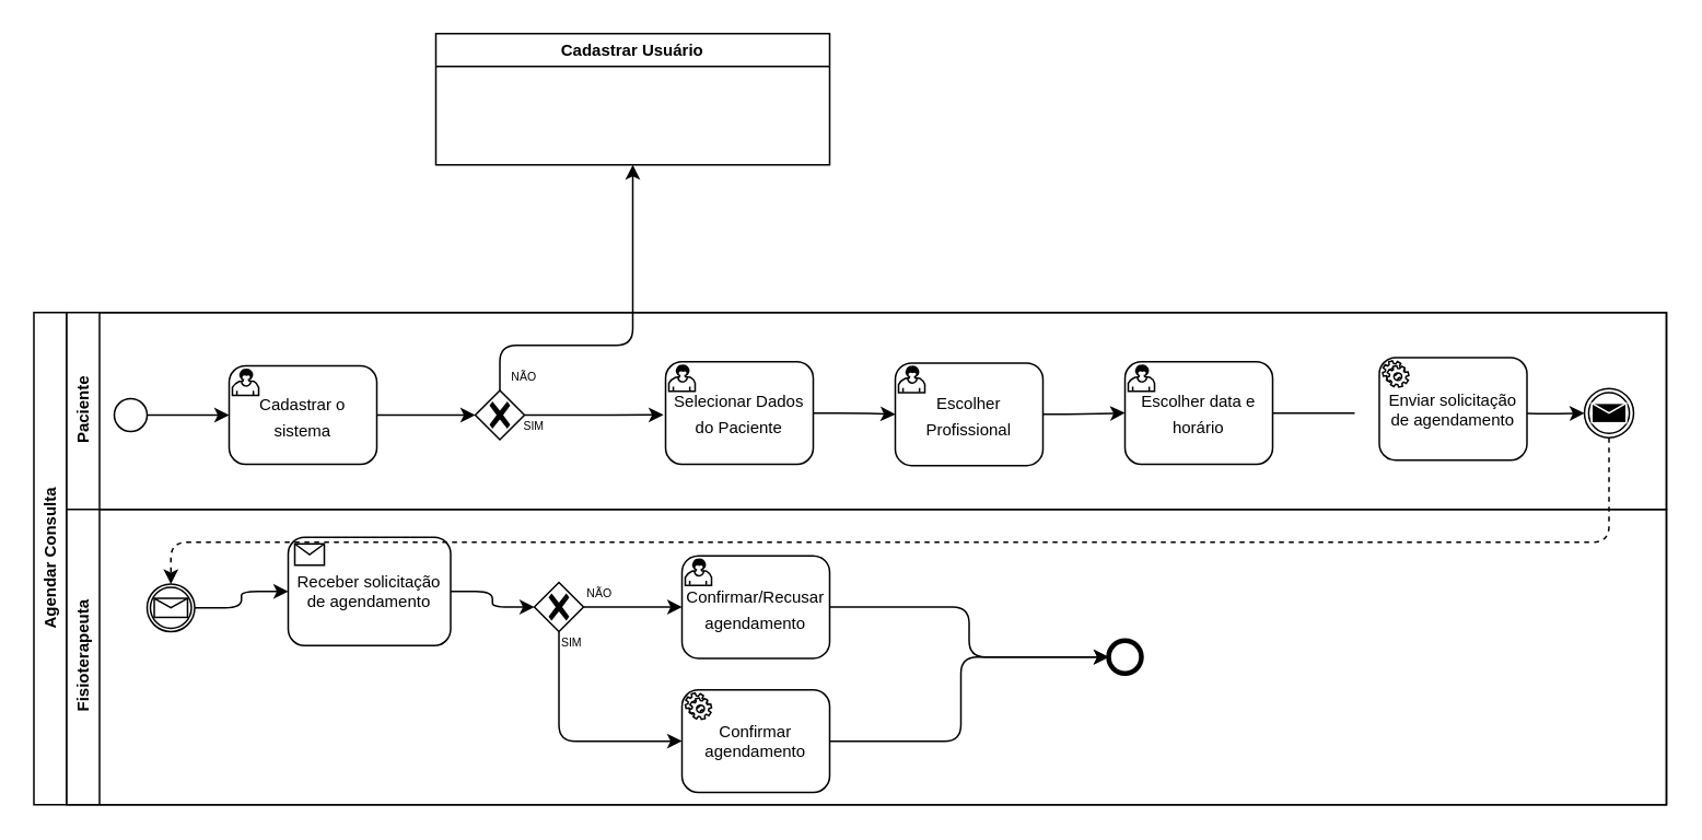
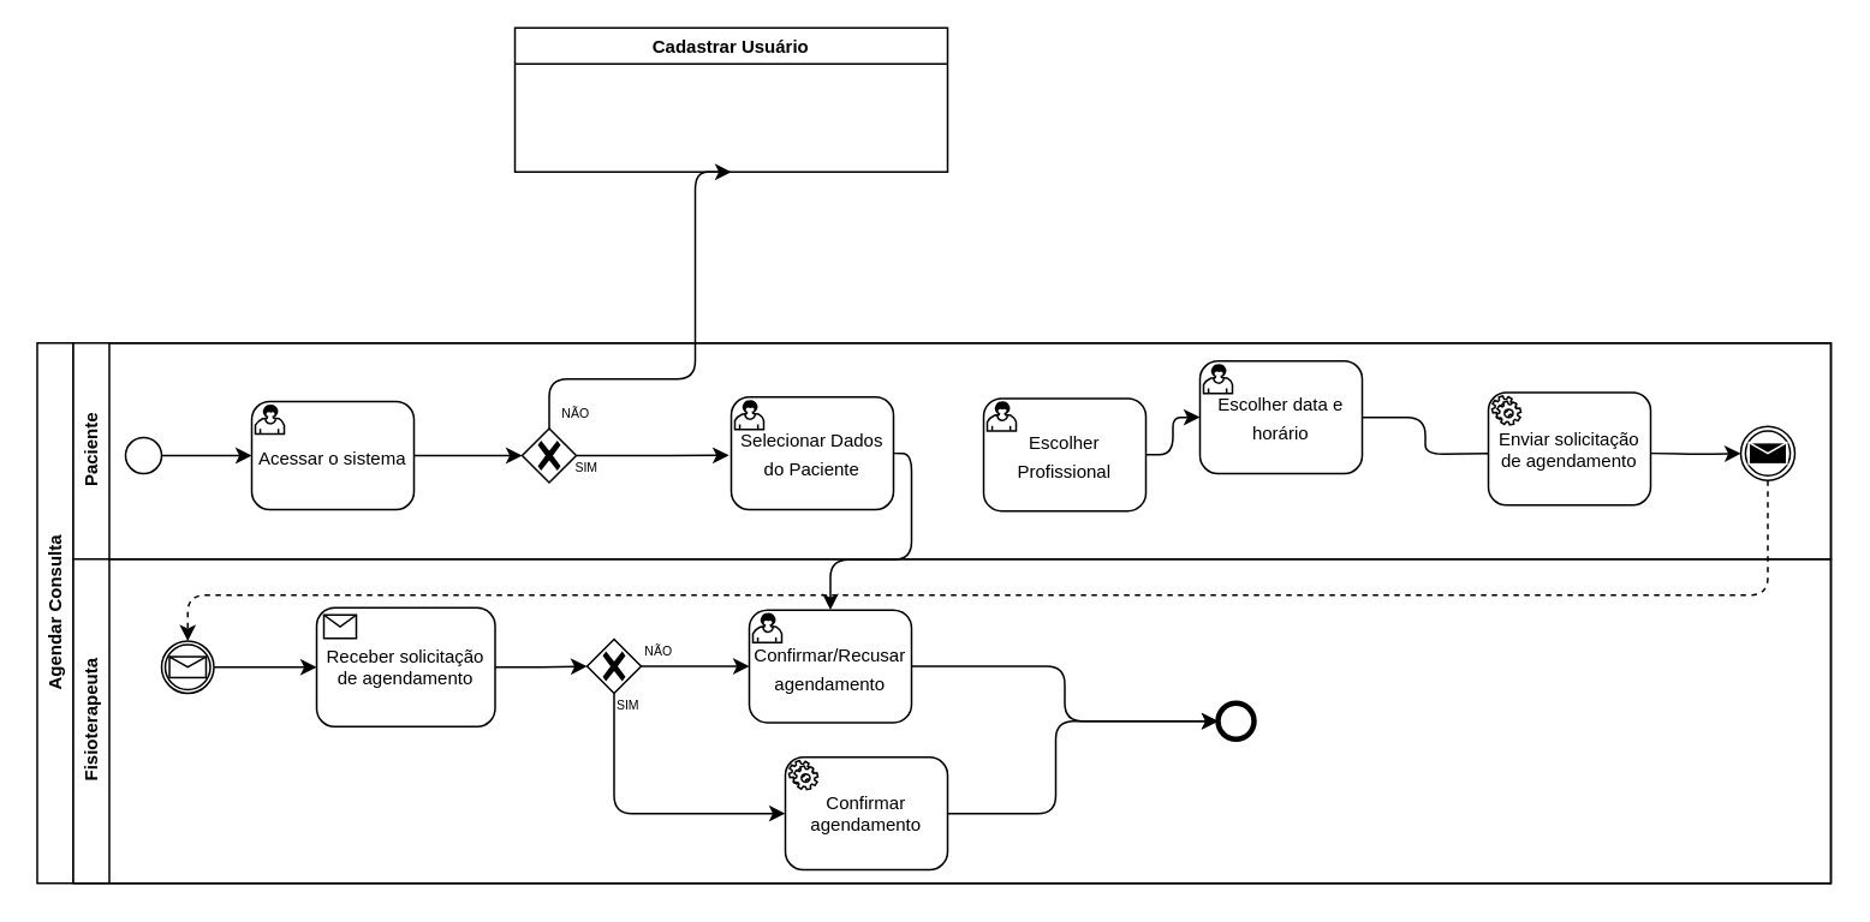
- <mxCell id="2" value="Cadastrar Usuário" style="swimlane;html=1;childLayout=stackLayout;resizeParent=1;resizeParentMax=0;horizontal=1;startSize=20;horizontalStack=0;whiteSpace=wrap;fontSize=10;" vertex="1" parent="1"><mxGeometry x="265" y="20" width="240" height="80" as="geometry" /></mxCell>
+ <mxCell id="2" value="Cadastrar Usuário" style="swimlane;html=1;childLayout=stackLayout;resizeParent=1;resizeParentMax=0;horizontal=1;startSize=20;horizontalStack=0;whiteSpace=wrap;fontSize=10;" vertex="1" parent="1"><mxGeometry x="285" y="15" width="240" height="80" as="geometry" /></mxCell>
- <mxCell id="22" value="Enviar solicitação de agendamento" style="points=[[0.25,0,0],[0.5,0,0],[0.75,0,0],[1,0.25,0],[1,0.5,0],[1,0.75,0],[0.75,1,0],[0.5,1,0],[0.25,1,0],[0,0.75,0],[0,0.5,0],[0,0.25,0]];shape=mxgraph.bpmn.task;whiteSpace=wrap;rectStyle=rounded;size=10;html=1;taskMarker=service;fontSize=10;" vertex="1" parent="5"><mxGeometry x="800" y="27.5" width="90" height="62.5" as="geometry" /></mxCell>
+ <mxCell id="22" value="Enviar solicitação de agendamento" style="points=[[0.25,0,0],[0.5,0,0],[0.75,0,0],[1,0.25,0],[1,0.5,0],[1,0.75,0],[0.75,1,0],[0.5,1,0],[0.25,1,0],[0,0.75,0],[0,0.5,0],[0,0.25,0]];shape=mxgraph.bpmn.task;whiteSpace=wrap;rectStyle=rounded;size=10;html=1;taskMarker=service;fontSize=10;" vertex="1" parent="5"><mxGeometry x="785" y="27.5" width="90" height="62.5" as="geometry" /></mxCell>
- <mxCell id="13" style="edgeStyle=orthogonalEdgeStyle;html=1;exitX=1;exitY=0.5;exitDx=0;exitDy=0;exitPerimeter=0;entryX=0;entryY=0.5;entryDx=0;entryDy=0;entryPerimeter=0;fontSize=10;" edge="1" parent="5" source="14" target="16"><mxGeometry relative="1" as="geometry" /></mxCell>
+ <mxCell id="13" style="edgeStyle=orthogonalEdgeStyle;html=1;exitX=1;exitY=0.5;exitDx=0;exitDy=0;exitPerimeter=0;fontSize=10;" edge="1" parent="5" source="14" target="29"><mxGeometry relative="1" as="geometry" /></mxCell>
- <mxCell id="19" value="&lt;p style=&quot;line-height: 100%;&quot;&gt;&lt;font style=&quot;font-size: 10px;&quot;&gt;Escolher data e horário&lt;/font&gt;&lt;/p&gt;" style="points=[[0.25,0,0],[0.5,0,0],[0.75,0,0],[1,0.25,0],[1,0.5,0],[1,0.75,0],[0.75,1,0],[0.5,1,0],[0.25,1,0],[0,0.75,0],[0,0.5,0],[0,0.25,0]];shape=mxgraph.bpmn.task;whiteSpace=wrap;rectStyle=rounded;size=10;html=1;taskMarker=user;fontSize=14;" vertex="1" parent="5"><mxGeometry x="645" y="30" width="90" height="62.5" as="geometry" /></mxCell>
+ <mxCell id="19" value="&lt;p style=&quot;line-height: 100%;&quot;&gt;&lt;font style=&quot;font-size: 10px;&quot;&gt;Escolher data e horário&lt;/font&gt;&lt;/p&gt;" style="points=[[0.25,0,0],[0.5,0,0],[0.75,0,0],[1,0.25,0],[1,0.5,0],[1,0.75,0],[0.75,1,0],[0.5,1,0],[0.25,1,0],[0,0.75,0],[0,0.5,0],[0,0.25,0]];shape=mxgraph.bpmn.task;whiteSpace=wrap;rectStyle=rounded;size=10;html=1;taskMarker=user;fontSize=14;" vertex="1" parent="5"><mxGeometry x="625" y="10" width="90" height="62.5" as="geometry" /></mxCell>
- <mxCell id="7" value="&lt;p style=&quot;line-height: 100%;&quot;&gt;&lt;font style=&quot;font-size: 10px;&quot;&gt;Cadastrar o sistema&lt;/font&gt;&lt;/p&gt;" style="points=[[0.25,0,0],[0.5,0,0],[0.75,0,0],[1,0.25,0],[1,0.5,0],[1,0.75,0],[0.75,1,0],[0.5,1,0],[0.25,1,0],[0,0.75,0],[0,0.5,0],[0,0.25,0]];shape=mxgraph.bpmn.task;whiteSpace=wrap;rectStyle=rounded;size=10;html=1;taskMarker=user;fontSize=14;" vertex="1" parent="5"><mxGeometry x="99" y="32.5" width="90" height="60" as="geometry" /></mxCell>
+ <mxCell id="7" value="&lt;p style=&quot;line-height: 100%;&quot;&gt;&lt;font style=&quot;font-size: 10px;&quot;&gt;Acessar o sistema&lt;/font&gt;&lt;/p&gt;" style="points=[[0.25,0,0],[0.5,0,0],[0.75,0,0],[1,0.25,0],[1,0.5,0],[1,0.75,0],[0.75,1,0],[0.5,1,0],[0.25,1,0],[0,0.75,0],[0,0.5,0],[0,0.25,0]];shape=mxgraph.bpmn.task;whiteSpace=wrap;rectStyle=rounded;size=10;html=1;taskMarker=user;fontSize=14;" vertex="1" parent="5"><mxGeometry x="99" y="32.5" width="90" height="60" as="geometry" /></mxCell>
- <mxCell id="27" value="Receber solicitação de agendamento" style="points=[[0.25,0,0],[0.5,0,0],[0.75,0,0],[1,0.25,0],[1,0.5,0],[1,0.75,0],[0.75,1,0],[0.5,1,0],[0.25,1,0],[0,0.75,0],[0,0.5,0],[0,0.25,0]];shape=mxgraph.bpmn.task;whiteSpace=wrap;rectStyle=rounded;size=10;html=1;taskMarker=receive;fontSize=10;" vertex="1" parent="23"><mxGeometry x="135" y="17" width="99" height="66" as="geometry" /></mxCell>
+ <mxCell id="27" value="Receber solicitação de agendamento" style="points=[[0.25,0,0],[0.5,0,0],[0.75,0,0],[1,0.25,0],[1,0.5,0],[1,0.75,0],[0.75,1,0],[0.5,1,0],[0.25,1,0],[0,0.75,0],[0,0.5,0],[0,0.25,0]];shape=mxgraph.bpmn.task;whiteSpace=wrap;rectStyle=rounded;size=10;html=1;taskMarker=receive;fontSize=10;" vertex="1" parent="23"><mxGeometry x="135" y="27" width="99" height="66" as="geometry" /></mxCell>
- <mxCell id="34" value="Confirmar agendamento" style="points=[[0.25,0,0],[0.5,0,0],[0.75,0,0],[1,0.25,0],[1,0.5,0],[1,0.75,0],[0.75,1,0],[0.5,1,0],[0.25,1,0],[0,0.75,0],[0,0.5,0],[0,0.25,0]];shape=mxgraph.bpmn.task;whiteSpace=wrap;rectStyle=rounded;size=10;html=1;taskMarker=service;fontSize=10;" vertex="1" parent="23"><mxGeometry x="375" y="110" width="90" height="62.5" as="geometry" /></mxCell>
+ <mxCell id="34" value="Confirmar agendamento" style="points=[[0.25,0,0],[0.5,0,0],[0.75,0,0],[1,0.25,0],[1,0.5,0],[1,0.75,0],[0.75,1,0],[0.5,1,0],[0.25,1,0],[0,0.75,0],[0,0.5,0],[0,0.25,0]];shape=mxgraph.bpmn.task;whiteSpace=wrap;rectStyle=rounded;size=10;html=1;taskMarker=service;fontSize=10;" vertex="1" parent="23"><mxGeometry x="395" y="110" width="90" height="62.5" as="geometry" /></mxCell>
